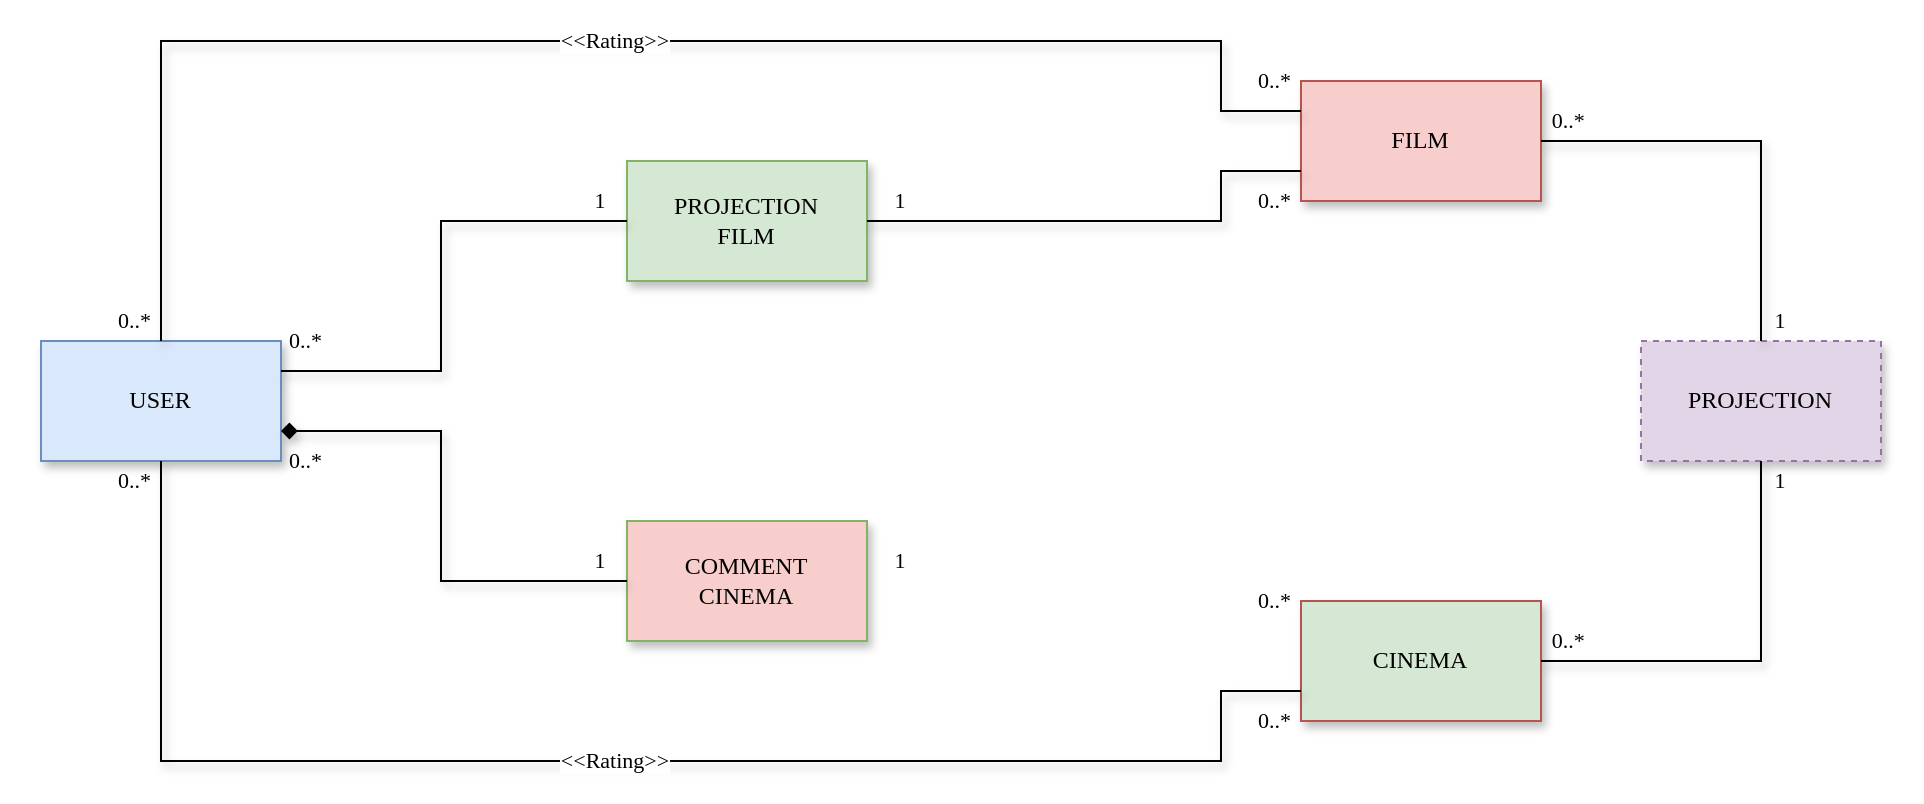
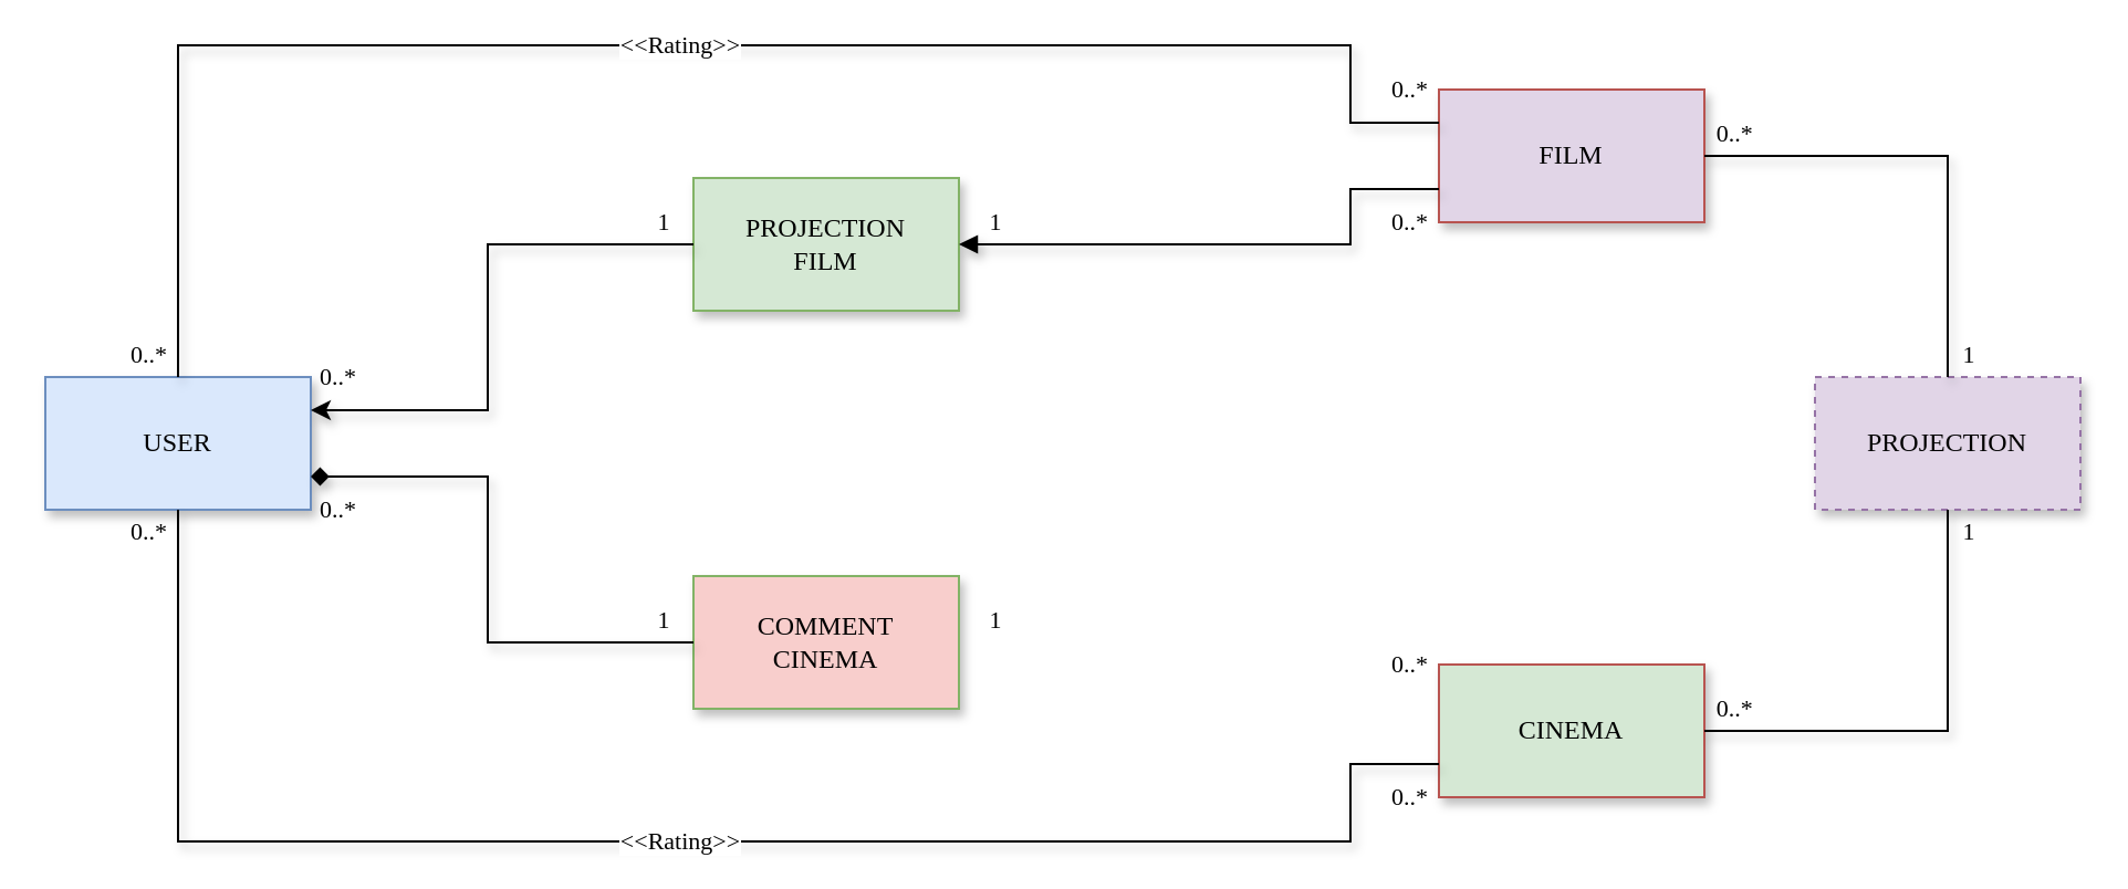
- <mxCell id="3" value="FILM" style="rounded=0;whiteSpace=wrap;html=1;fontFamily=Verdana;shadow=1;fillColor=#f8cecc;strokeColor=#b85450;" parent="1" vertex="1"><mxGeometry x="650" y="40" width="120" height="60" as="geometry" /></mxCell>
+ <mxCell id="3" value="FILM" style="rounded=0;whiteSpace=wrap;html=1;fontFamily=Verdana;shadow=1;fillColor=#e1d5e7;strokeColor=#b85450;" parent="1" vertex="1"><mxGeometry x="650" y="40" width="120" height="60" as="geometry" /></mxCell>
- <mxCell id="10" value="" style="endArrow=none;html=1;exitX=0;exitY=0.75;exitDx=0;exitDy=0;fontFamily=Verdana;shadow=1;rounded=0;entryX=1;entryY=0.5;entryDx=0;entryDy=0;" parent="1" source="3" target="5" edge="1"><mxGeometry width="50" height="50" relative="1" as="geometry"><mxPoint x="30" y="480" as="sourcePoint" /><mxPoint x="510" y="120" as="targetPoint" /><Array as="points"><mxPoint x="610" y="85" /><mxPoint x="610" y="110" /></Array></mxGeometry></mxCell>
+ <mxCell id="10" value="" style="endArrow=block;html=1;exitX=0;exitY=0.75;exitDx=0;exitDy=0;fontFamily=Verdana;shadow=1;rounded=0;entryX=1;entryY=0.5;entryDx=0;entryDy=0;" parent="1" source="3" target="5" edge="1"><mxGeometry width="50" height="50" relative="1" as="geometry"><mxPoint x="30" y="480" as="sourcePoint" /><mxPoint x="510" y="120" as="targetPoint" /><Array as="points"><mxPoint x="610" y="85" /><mxPoint x="610" y="110" /></Array></mxGeometry></mxCell>
- <mxCell id="8" value="" style="endArrow=none;html=1;entryX=1;entryY=0.25;entryDx=0;entryDy=0;exitX=0;exitY=0.5;exitDx=0;exitDy=0;fontFamily=Verdana;shadow=1;rounded=0;" parent="1" source="5" target="2" edge="1"><mxGeometry width="50" height="50" relative="1" as="geometry"><mxPoint x="220" y="140" as="sourcePoint" /><mxPoint x="80" y="630" as="targetPoint" /><Array as="points"><mxPoint x="220" y="110" /><mxPoint x="220" y="185" /></Array></mxGeometry></mxCell>
+ <mxCell id="8" value="" style="endArrow=classic;html=1;entryX=1;entryY=0.25;entryDx=0;entryDy=0;exitX=0;exitY=0.5;exitDx=0;exitDy=0;fontFamily=Verdana;shadow=1;rounded=0;" parent="1" source="5" target="2" edge="1"><mxGeometry width="50" height="50" relative="1" as="geometry"><mxPoint x="220" y="140" as="sourcePoint" /><mxPoint x="80" y="630" as="targetPoint" /><Array as="points"><mxPoint x="220" y="110" /><mxPoint x="220" y="185" /></Array></mxGeometry></mxCell>
